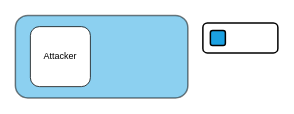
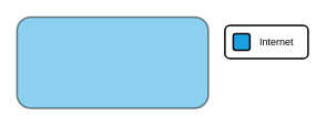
+ <mxCell id="6" value="Internet" style="text;html=1;align=left;verticalAlign=middle;whiteSpace=wrap;rounded=0;" parent="1" vertex="1"><mxGeometry x="310" y="35" width="50" height="30" as="geometry" /></mxCell>
- <mxCell id="3" value="Attacker" style="rounded=1;whiteSpace=wrap;html=1;" parent="1" vertex="1"><mxGeometry x="40" y="35" width="80" height="80" as="geometry" /></mxCell>
